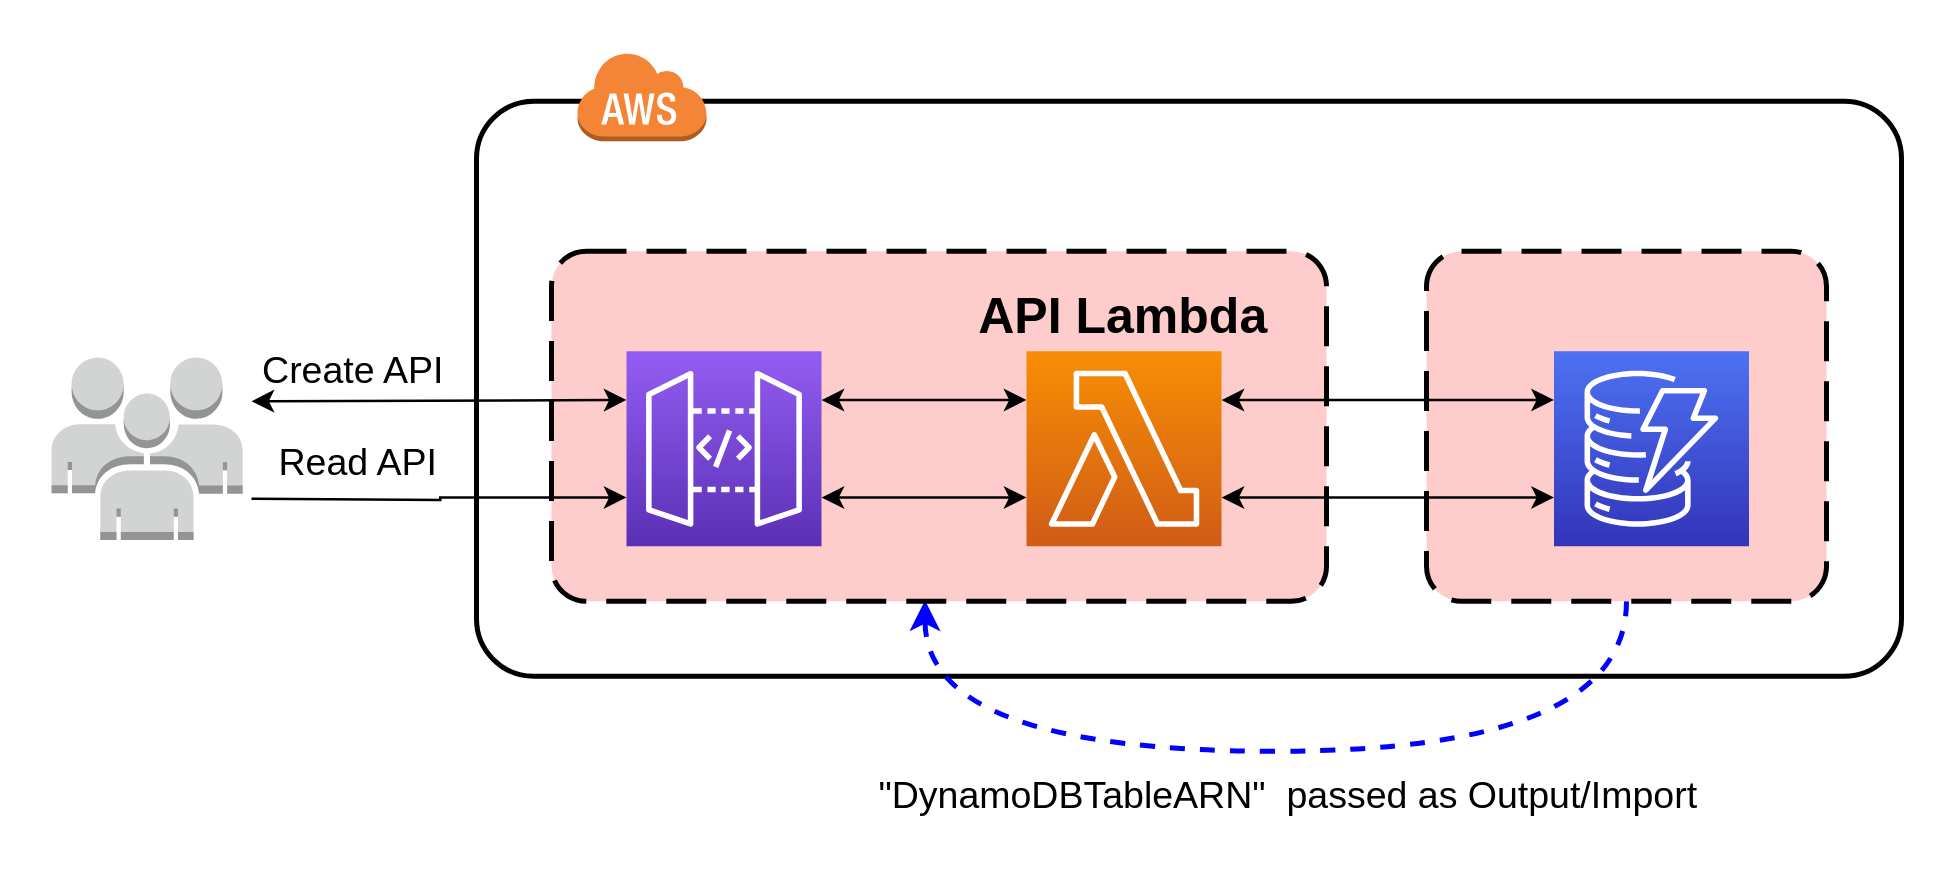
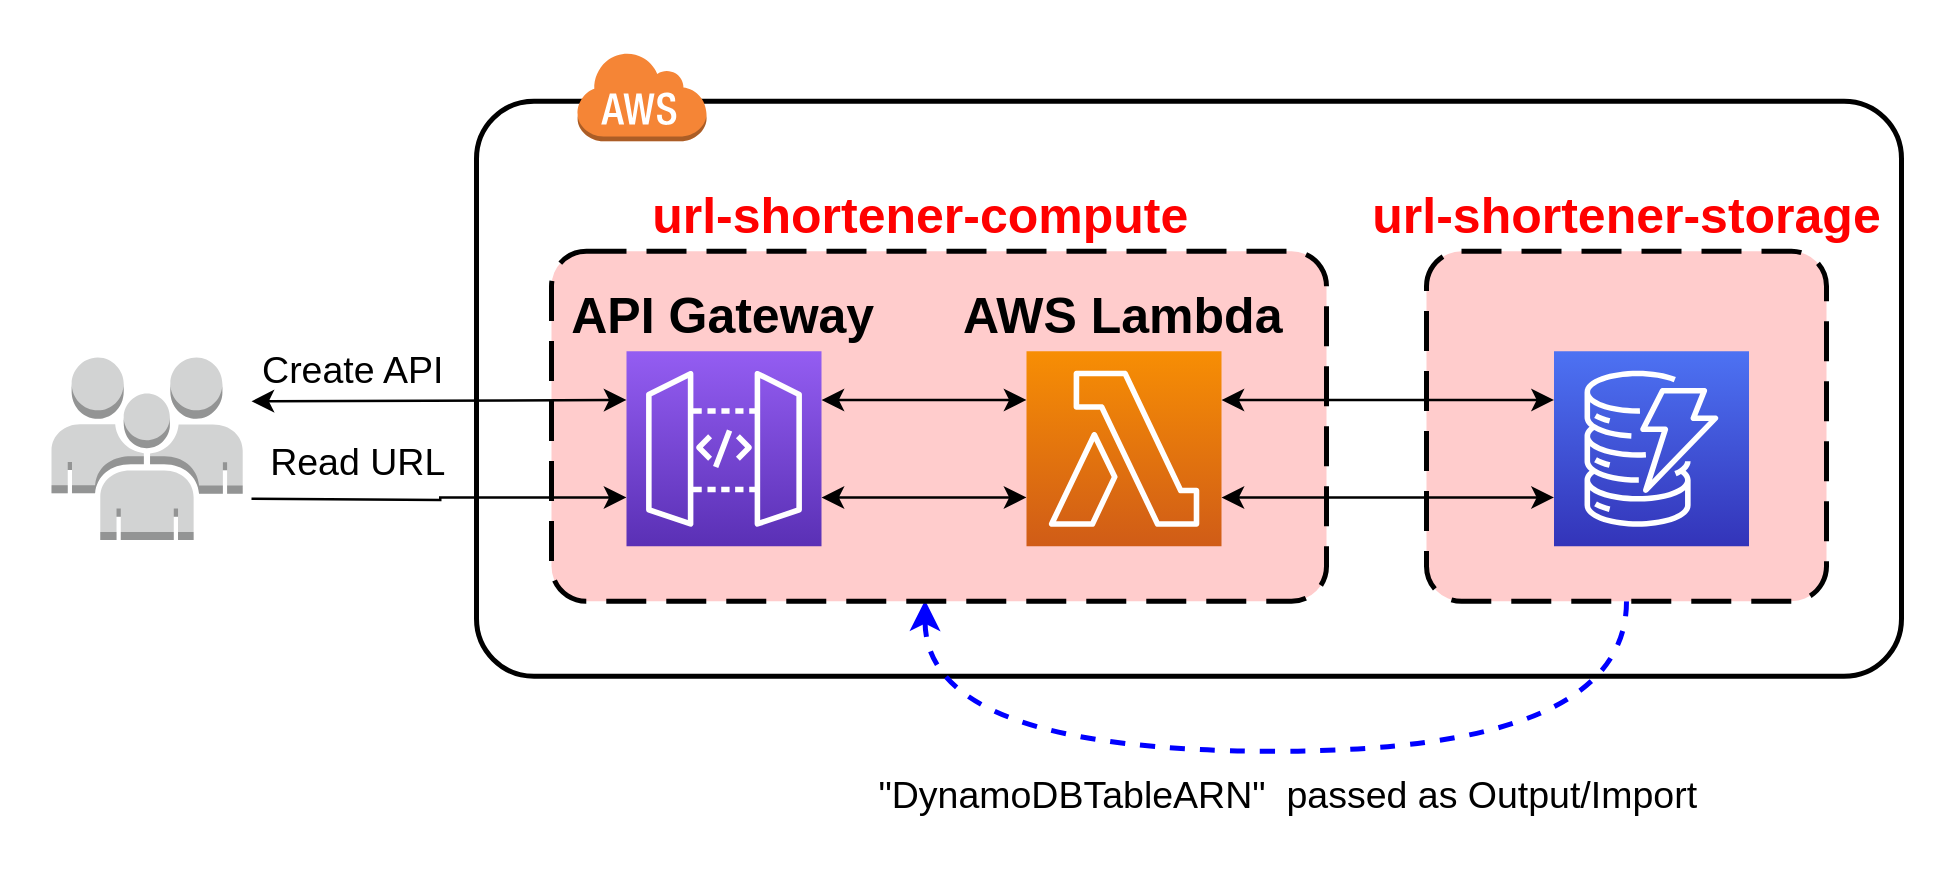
+ <mxCell id="17" value="url-shortener-compute" style="text;html=1;strokeColor=none;fillColor=none;align=center;verticalAlign=middle;whiteSpace=wrap;rounded=0;fontSize=20;fontStyle=1;fontColor=#FF0000;" parent="1" vertex="1"><mxGeometry x="220" y="70" width="296" height="30" as="geometry" /></mxCell>
+ <mxCell id="22" value="url-shortener-storage" style="text;html=1;strokeColor=none;fillColor=none;align=center;verticalAlign=middle;whiteSpace=wrap;rounded=0;fontSize=20;fontStyle=1;fontColor=#FF0000;" vertex="1" parent="1"><mxGeometry x="539.5" y="70" width="221" height="30" as="geometry" /></mxCell>
+ <mxCell id="14" value="API Gateway" style="text;html=1;strokeColor=none;fillColor=none;align=center;verticalAlign=middle;whiteSpace=wrap;rounded=0;fontSize=20;fontStyle=1" parent="1" vertex="1"><mxGeometry x="219" y="110" width="140" height="30" as="geometry" /></mxCell>
- <mxCell id="15" value="API Lambda" style="text;html=1;strokeColor=none;fillColor=none;align=center;verticalAlign=middle;whiteSpace=wrap;rounded=0;fontSize=20;fontStyle=1" parent="1" vertex="1"><mxGeometry x="379" y="110" width="140" height="30" as="geometry" /></mxCell>
+ <mxCell id="15" value="AWS Lambda" style="text;html=1;strokeColor=none;fillColor=none;align=center;verticalAlign=middle;whiteSpace=wrap;rounded=0;fontSize=20;fontStyle=1" parent="1" vertex="1"><mxGeometry x="379" y="110" width="140" height="30" as="geometry" /></mxCell>
- <mxCell id="21" value="&lt;font style=&quot;font-size: 15px;&quot; color=&quot;#000000&quot;&gt;Read API&lt;/font&gt;" style="text;html=1;strokeColor=none;fillColor=none;align=center;verticalAlign=middle;whiteSpace=wrap;rounded=0;fontSize=20;fontColor=#FF0000;" parent="1" vertex="1"><mxGeometry x="96.48" y="167" width="93.52" height="30" as="geometry" /></mxCell>
+ <mxCell id="21" value="&lt;font style=&quot;font-size: 15px;&quot; color=&quot;#000000&quot;&gt;Read URL&lt;/font&gt;" style="text;html=1;strokeColor=none;fillColor=none;align=center;verticalAlign=middle;whiteSpace=wrap;rounded=0;fontSize=20;fontColor=#FF0000;" parent="1" vertex="1"><mxGeometry x="96.48" y="167" width="93.52" height="30" as="geometry" /></mxCell>
